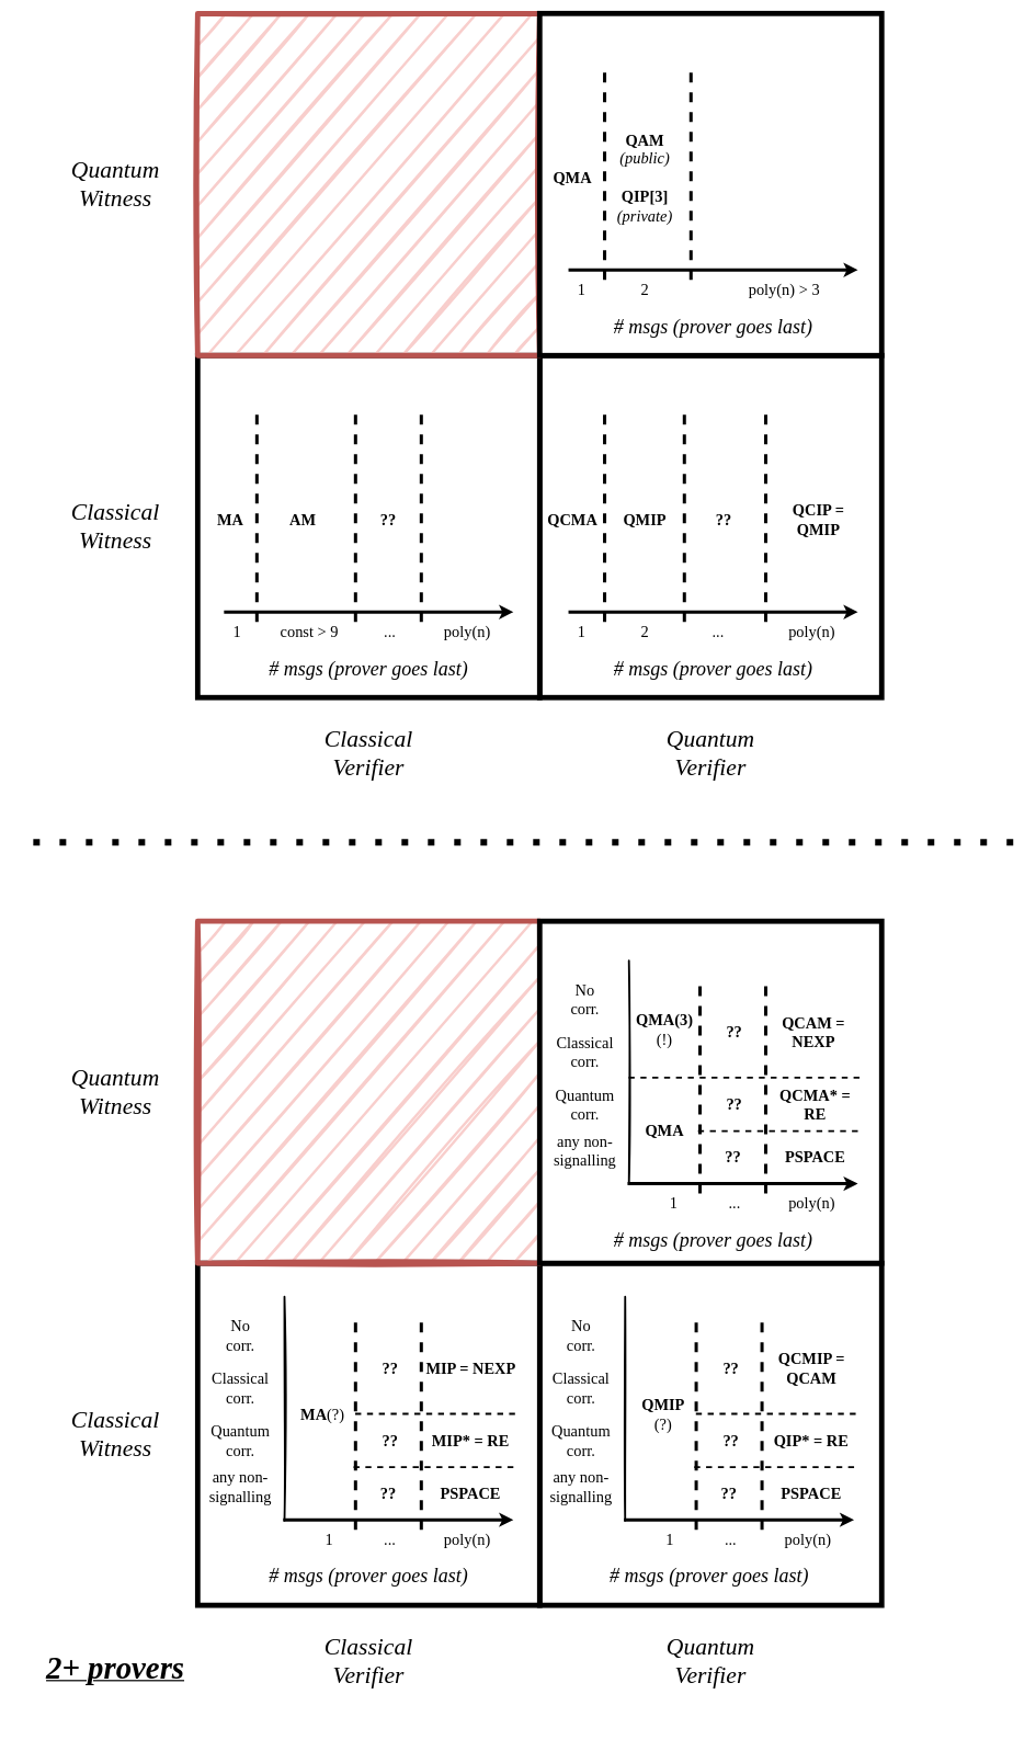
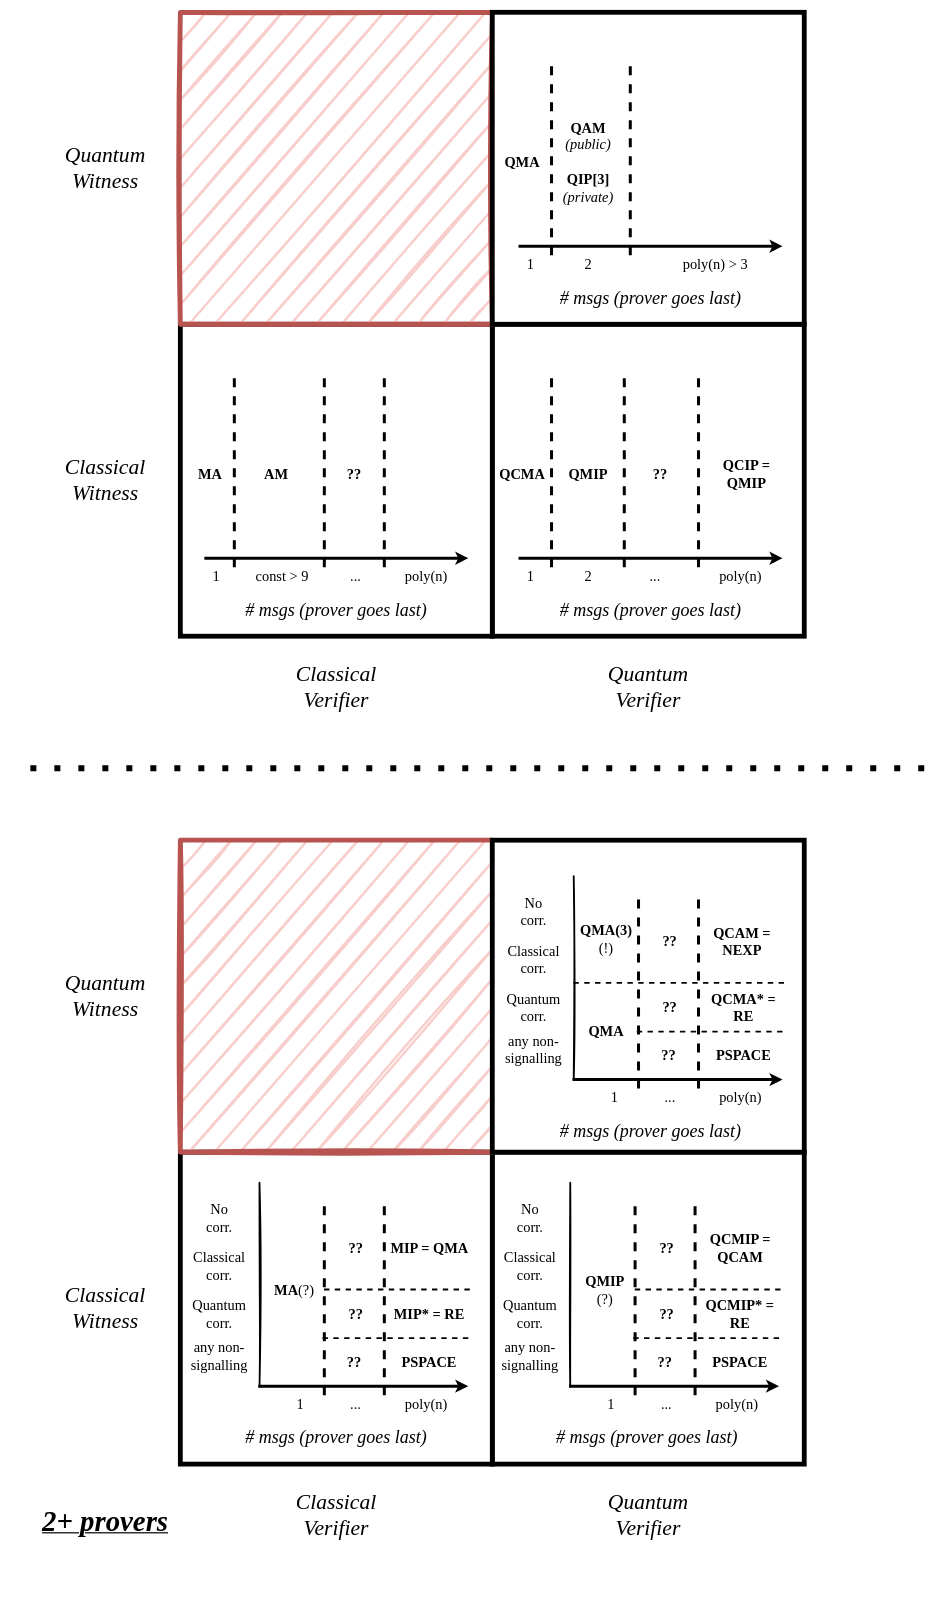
- <mxCell id="72" value="MIP = NEXP" style="text;html=1;align=center;verticalAlign=middle;whiteSpace=wrap;rounded=0;shadow=0;glass=0;strokeWidth=5;fontStyle=1;fontFamily=Comic Sans MS;fontSize=24;" parent="1" vertex="1"><mxGeometry x="638.5" y="2060" width="153" height="40" as="geometry" /></mxCell>
+ <mxCell id="72" value="MIP = QMA" style="text;html=1;align=center;verticalAlign=middle;whiteSpace=wrap;rounded=0;shadow=0;glass=0;strokeWidth=5;fontStyle=1;fontFamily=Comic Sans MS;fontSize=24;" parent="1" vertex="1"><mxGeometry x="638.5" y="2060" width="153" height="40" as="geometry" /></mxCell>
- <mxCell id="92" value="QIP* = RE" style="text;html=1;align=center;verticalAlign=middle;whiteSpace=wrap;rounded=0;shadow=0;glass=0;strokeWidth=5;fontStyle=1;fontFamily=Comic Sans MS;fontSize=24;" parent="1" vertex="1"><mxGeometry x="1168" y="2170" width="130" height="40" as="geometry" /></mxCell>
+ <mxCell id="92" value="QCMIP* = RE" style="text;html=1;align=center;verticalAlign=middle;whiteSpace=wrap;rounded=0;shadow=0;glass=0;strokeWidth=5;fontStyle=1;fontFamily=Comic Sans MS;fontSize=24;" parent="1" vertex="1"><mxGeometry x="1168" y="2170" width="130" height="40" as="geometry" /></mxCell>
